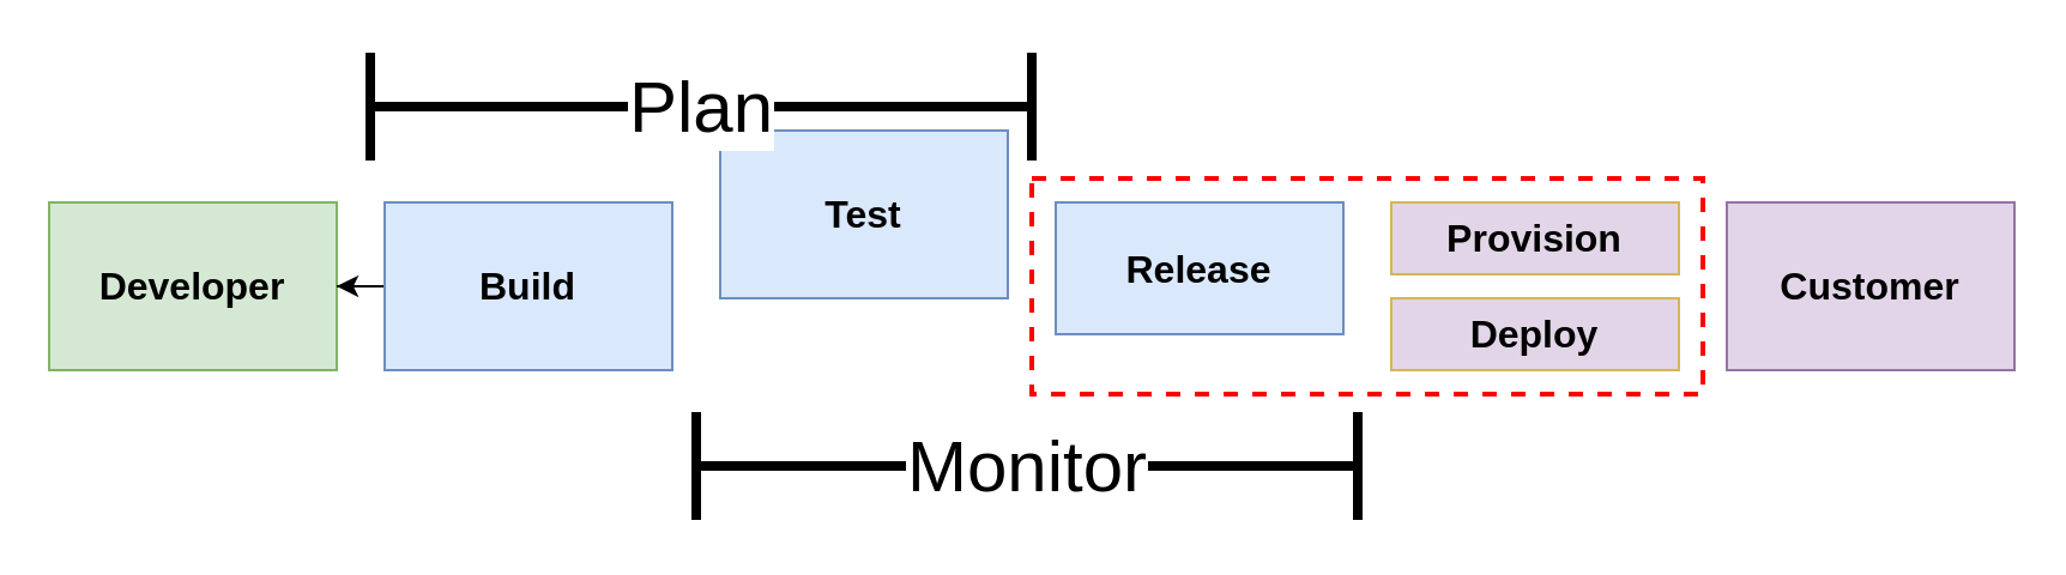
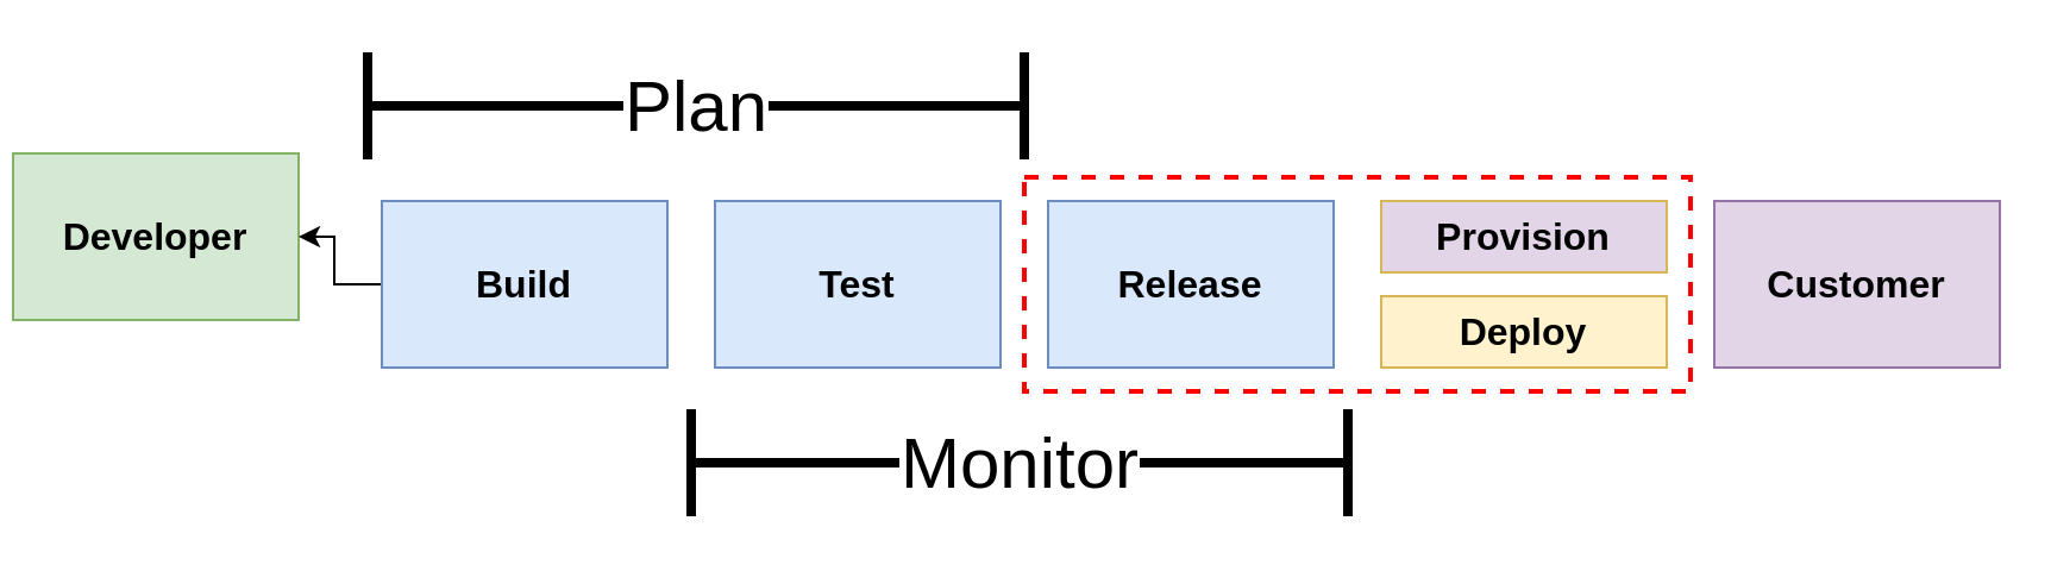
- <mxCell id="6" value="Test" style="rounded=0;whiteSpace=wrap;html=1;fillColor=#dae8fc;strokeColor=#6c8ebf;fontSize=16;fontStyle=1" vertex="1" parent="1"><mxGeometry x="300" y="30" width="120" height="70" as="geometry" /></mxCell>
+ <mxCell id="6" value="Test" style="rounded=0;whiteSpace=wrap;html=1;fillColor=#dae8fc;strokeColor=#6c8ebf;fontSize=16;fontStyle=1" vertex="1" parent="1"><mxGeometry x="300" y="60" width="120" height="70" as="geometry" /></mxCell>
- <mxCell id="7" value="Release" style="rounded=0;whiteSpace=wrap;html=1;fillColor=#dae8fc;strokeColor=#6c8ebf;fontSize=16;fontStyle=1" vertex="1" parent="1"><mxGeometry x="440" y="60" width="120" height="55" as="geometry" /></mxCell>
+ <mxCell id="7" value="Release" style="rounded=0;whiteSpace=wrap;html=1;fillColor=#dae8fc;strokeColor=#6c8ebf;fontSize=16;fontStyle=1" vertex="1" parent="1"><mxGeometry x="440" y="60" width="120" height="70" as="geometry" /></mxCell>
- <mxCell id="3" value="Developer" style="rounded=0;whiteSpace=wrap;html=1;fillColor=#d5e8d4;strokeColor=#82b366;fontSize=16;fontStyle=1" vertex="1" parent="1"><mxGeometry x="20" y="60" width="120" height="70" as="geometry" /></mxCell>
+ <mxCell id="3" value="Developer" style="rounded=0;whiteSpace=wrap;html=1;fillColor=#d5e8d4;strokeColor=#82b366;fontSize=16;fontStyle=1" vertex="1" parent="1"><mxGeometry x="5" y="40" width="120" height="70" as="geometry" /></mxCell>
- <mxCell id="9" value="Deploy" style="rounded=0;whiteSpace=wrap;html=1;fillColor=#e1d5e7;strokeColor=#d6b656;fontSize=16;fontStyle=1;" vertex="1" parent="1"><mxGeometry x="580" y="100" width="120" height="30" as="geometry" /></mxCell>
+ <mxCell id="9" value="Deploy" style="rounded=0;whiteSpace=wrap;html=1;fillColor=#fff2cc;strokeColor=#d6b656;fontSize=16;fontStyle=1" vertex="1" parent="1"><mxGeometry x="580" y="100" width="120" height="30" as="geometry" /></mxCell>
